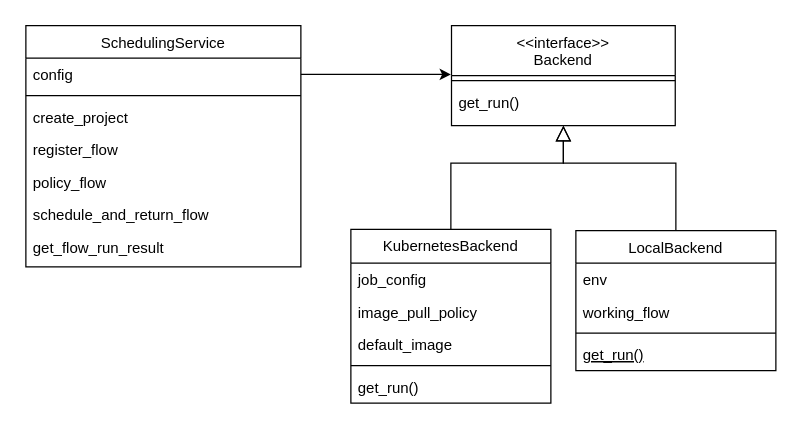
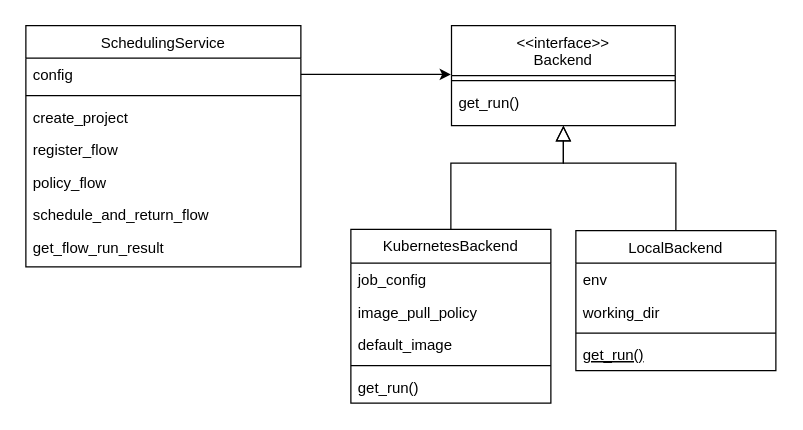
- <mxCell id="17" value="working_flow" style="text;align=left;verticalAlign=top;spacingLeft=4;spacingRight=4;overflow=hidden;rotatable=0;points=[[0,0.5],[1,0.5]];portConstraint=eastwest;" vertex="1" parent="15"><mxGeometry y="52" width="160" height="26" as="geometry" /></mxCell>
+ <mxCell id="17" value="working_dir" style="text;align=left;verticalAlign=top;spacingLeft=4;spacingRight=4;overflow=hidden;rotatable=0;points=[[0,0.5],[1,0.5]];portConstraint=eastwest;" vertex="1" parent="15"><mxGeometry y="52" width="160" height="26" as="geometry" /></mxCell>
